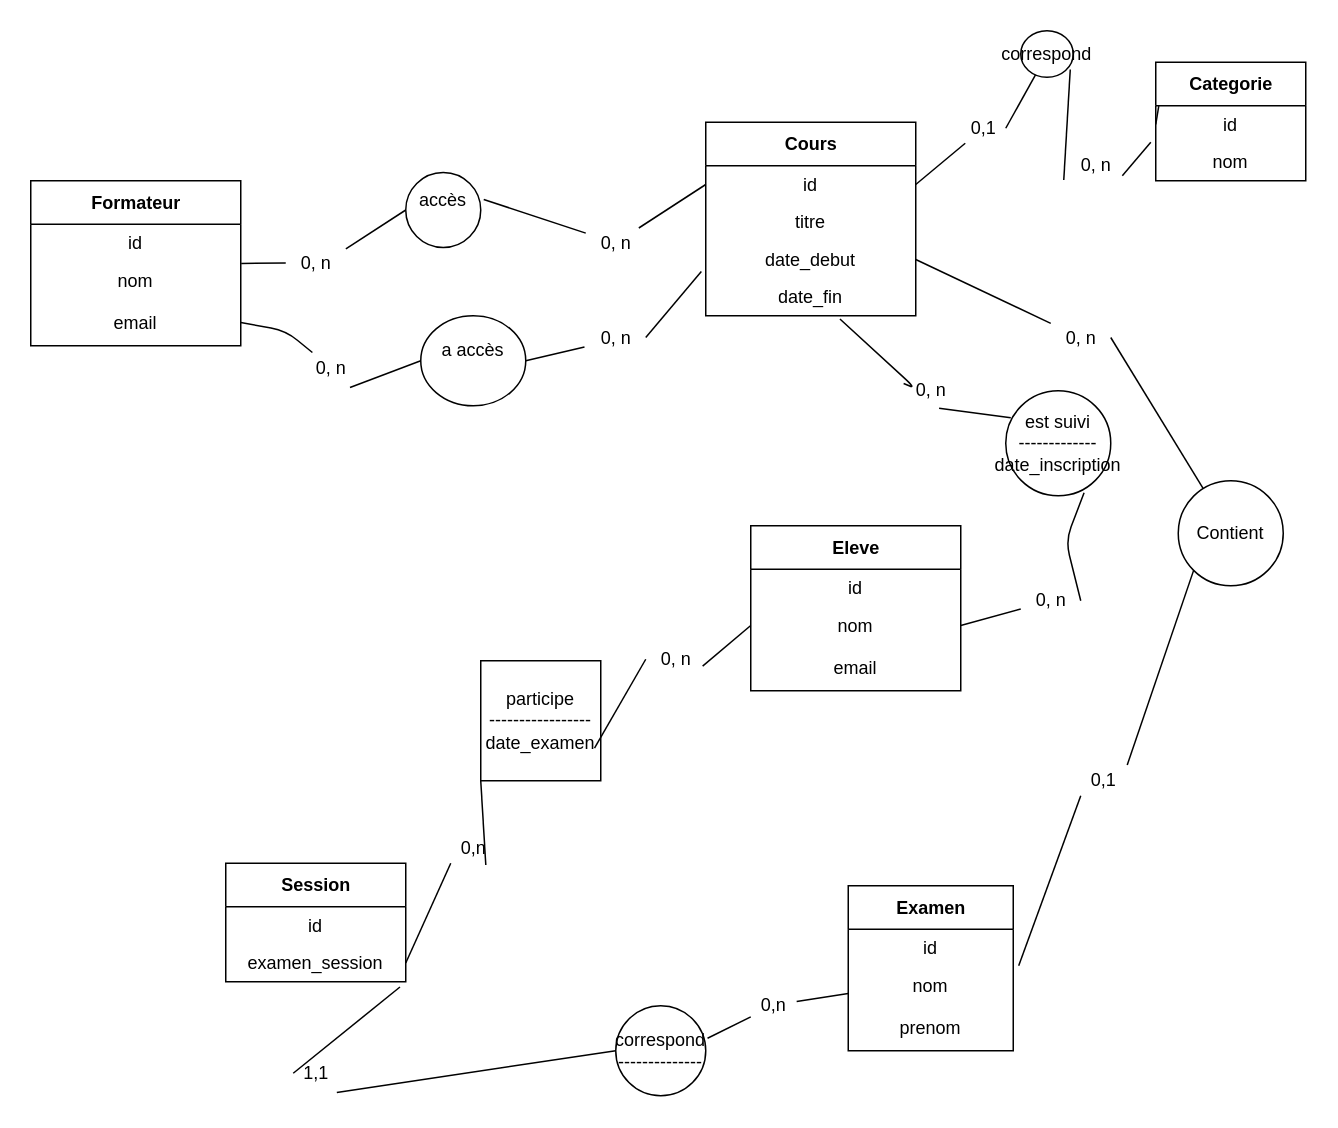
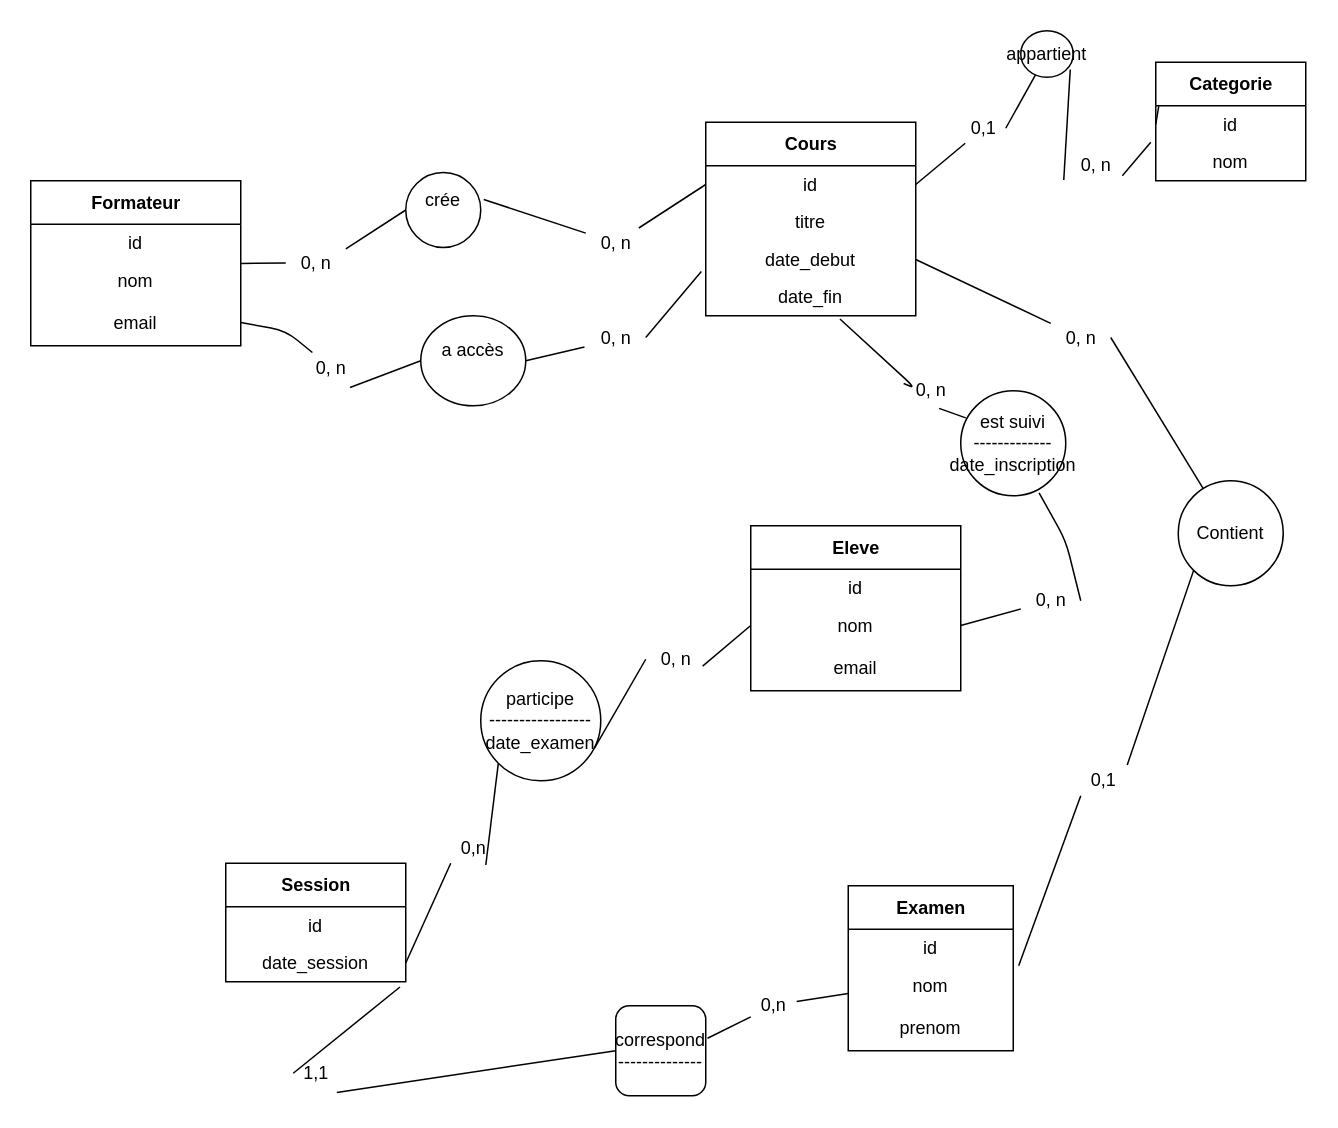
- <mxCell id="69" value="correspond" style="ellipse;whiteSpace=wrap;html=1;align=center;" vertex="1" parent="1"><mxGeometry x="680" y="20" width="35" height="31" as="geometry" /></mxCell>
+ <mxCell id="69" value="appartient" style="ellipse;whiteSpace=wrap;html=1;align=center;" vertex="1" parent="1"><mxGeometry x="680" y="20" width="35" height="31" as="geometry" /></mxCell>
- <mxCell id="15" value="accès&lt;br&gt;&lt;br&gt;" style="ellipse;whiteSpace=wrap;html=1;align=center;" vertex="1" parent="1"><mxGeometry x="270" y="114.5" width="50" height="50" as="geometry" /></mxCell>
+ <mxCell id="15" value="crée&lt;br&gt;&lt;br&gt;" style="ellipse;whiteSpace=wrap;html=1;align=center;" vertex="1" parent="1"><mxGeometry x="270" y="114.5" width="50" height="50" as="geometry" /></mxCell>
- <mxCell id="8" value="est suivi&lt;br&gt;-------------&lt;br&gt;date_inscription&lt;br&gt;" style="ellipse;whiteSpace=wrap;html=1;align=center;" vertex="1" parent="1"><mxGeometry x="670" y="260" width="70" height="70" as="geometry" /></mxCell>
+ <mxCell id="8" value="est suivi&lt;br&gt;-------------&lt;br&gt;date_inscription&lt;br&gt;" style="ellipse;whiteSpace=wrap;html=1;align=center;" vertex="1" parent="1"><mxGeometry x="640" y="260" width="70" height="70" as="geometry" /></mxCell>
- <mxCell id="33" value="participe&lt;br&gt;-----------------&lt;br&gt;date_examen" style="whiteSpace=wrap;html=1;align=center;rounded=0;" vertex="1" parent="1"><mxGeometry x="320" y="440" width="80" height="80" as="geometry" /></mxCell>
+ <mxCell id="33" value="participe&lt;br&gt;-----------------&lt;br&gt;date_examen" style="ellipse;whiteSpace=wrap;html=1;align=center;" vertex="1" parent="1"><mxGeometry x="320" y="440" width="80" height="80" as="geometry" /></mxCell>
- <mxCell id="53" value="examen_session" style="text;html=1;strokeColor=none;fillColor=none;align=center;verticalAlign=middle;spacingLeft=4;spacingRight=4;overflow=hidden;rotatable=0;points=[[0,0.5],[1,0.5]];portConstraint=eastwest;" vertex="1" parent="51"><mxGeometry y="54" width="120" height="25" as="geometry" /></mxCell>
+ <mxCell id="53" value="date_session" style="text;html=1;strokeColor=none;fillColor=none;align=center;verticalAlign=middle;spacingLeft=4;spacingRight=4;overflow=hidden;rotatable=0;points=[[0,0.5],[1,0.5]];portConstraint=eastwest;" vertex="1" parent="51"><mxGeometry y="54" width="120" height="25" as="geometry" /></mxCell>
- <mxCell id="54" value="correspond&lt;br&gt;--------------" style="ellipse;whiteSpace=wrap;html=1;align=center;" vertex="1" parent="1"><mxGeometry x="410" y="670" width="60" height="60" as="geometry" /></mxCell>
+ <mxCell id="54" value="correspond&lt;br&gt;--------------" style="whiteSpace=wrap;html=1;align=center;rounded=1;" vertex="1" parent="1"><mxGeometry x="410" y="670" width="60" height="60" as="geometry" /></mxCell>
